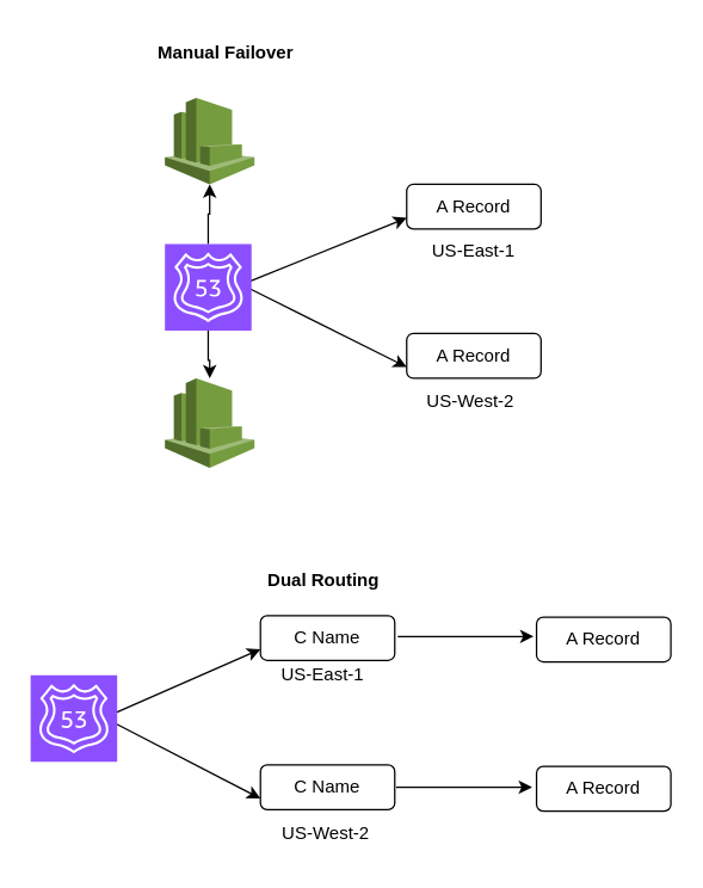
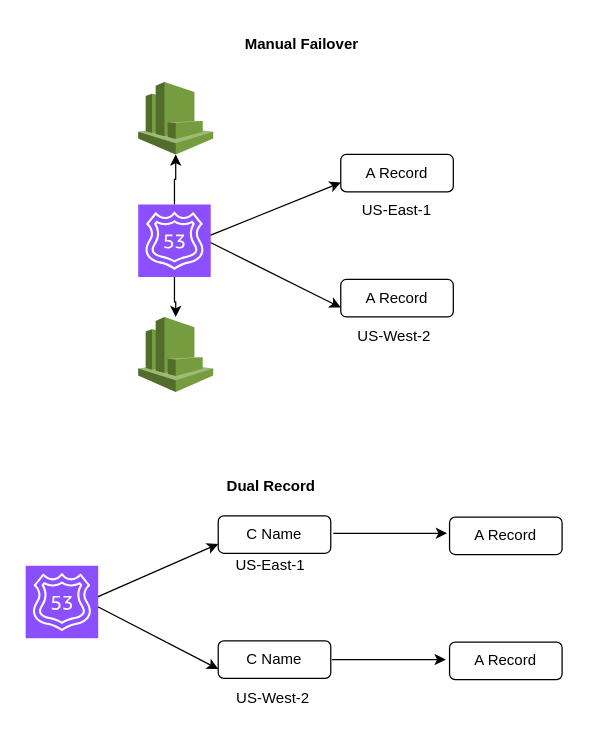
- <mxCell id="19" value="Manual Failover" style="text;html=1;align=center;verticalAlign=middle;whiteSpace=wrap;rounded=0;fontStyle=1" vertex="1" parent="1"><mxGeometry x="101" y="20" width="100" height="30" as="geometry" /></mxCell>
+ <mxCell id="19" value="Manual Failover" style="text;html=1;align=center;verticalAlign=middle;whiteSpace=wrap;rounded=0;fontStyle=1" vertex="1" parent="1"><mxGeometry x="191" y="20" width="100" height="30" as="geometry" /></mxCell>
- <mxCell id="18" value="Dual Routing" style="text;html=1;align=center;verticalAlign=middle;whiteSpace=wrap;rounded=0;fontStyle=1" vertex="1" parent="1"><mxGeometry x="157" y="374" width="119" height="30" as="geometry" /></mxCell>
+ <mxCell id="18" value="Dual Record" style="text;html=1;align=center;verticalAlign=middle;whiteSpace=wrap;rounded=0;fontStyle=1" vertex="1" parent="1"><mxGeometry x="157" y="374" width="119" height="30" as="geometry" /></mxCell>
